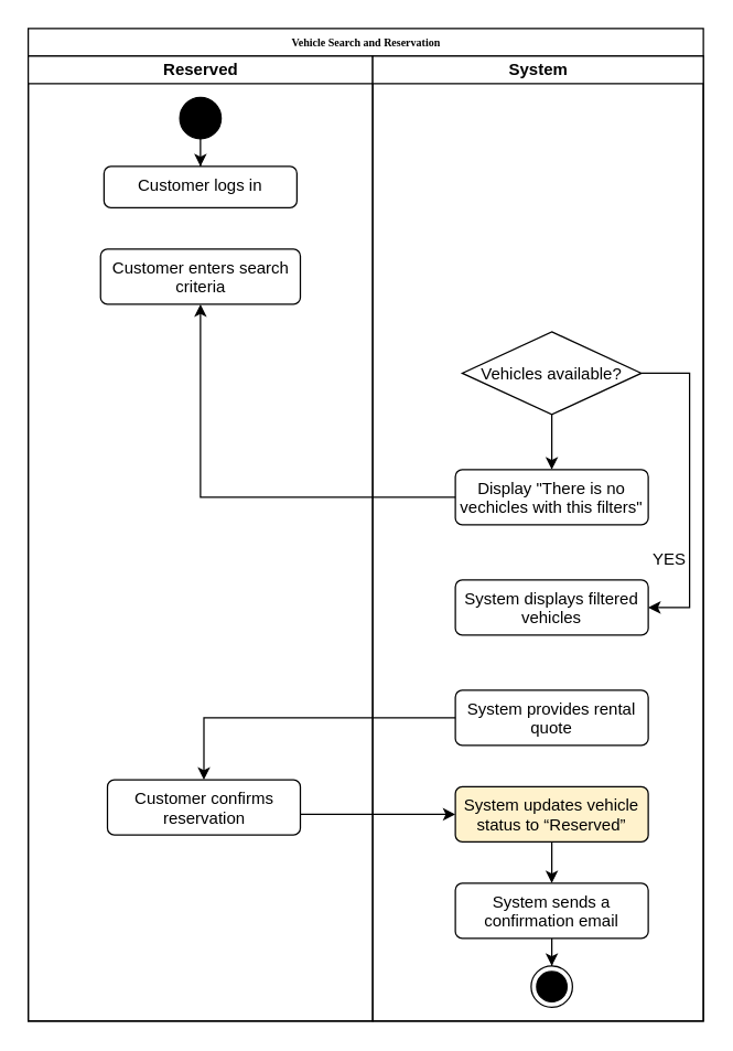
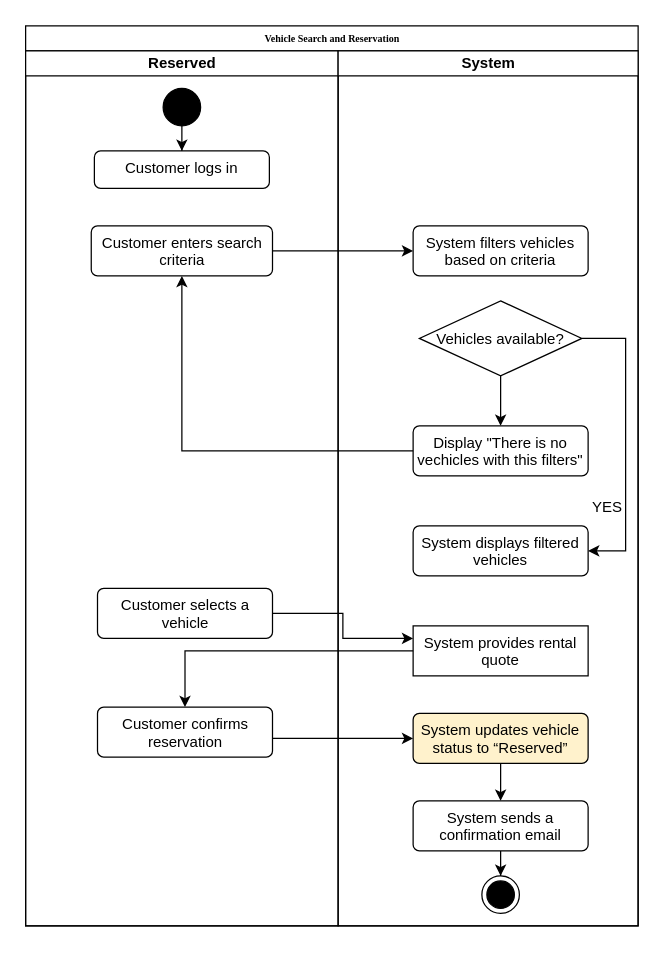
+ <mxCell id="24" value="" style="edgeStyle=orthogonalEdgeStyle;rounded=0;orthogonalLoop=1;jettySize=auto;html=1;" edge="1" parent="2" source="7" target="11"><mxGeometry relative="1" as="geometry" /></mxCell>
+ <mxCell id="11" value="System filters vehicles based on criteria" style="html=1;align=center;verticalAlign=top;rounded=1;absoluteArcSize=1;arcSize=10;dashed=0;whiteSpace=wrap;" vertex="1" parent="10"><mxGeometry x="60" y="140" width="140" height="40" as="geometry" /></mxCell>
+ <mxCell id="8" value="Customer selects a vehicle" style="html=1;align=center;verticalAlign=top;rounded=1;absoluteArcSize=1;arcSize=10;dashed=0;whiteSpace=wrap;" vertex="1" parent="3"><mxGeometry x="57.5" y="430" width="140" height="40" as="geometry" /></mxCell>
+ <mxCell id="26" style="edgeStyle=orthogonalEdgeStyle;rounded=0;orthogonalLoop=1;jettySize=auto;html=1;entryX=0;entryY=0.25;entryDx=0;entryDy=0;" edge="1" parent="2" source="8" target="13"><mxGeometry relative="1" as="geometry" /></mxCell>
- <mxCell id="13" value="System provides rental quote" style="html=1;align=center;verticalAlign=top;rounded=1;absoluteArcSize=1;arcSize=10;dashed=0;whiteSpace=wrap;" vertex="1" parent="10"><mxGeometry x="60" y="460" width="140" height="40" as="geometry" /></mxCell>
+ <mxCell id="13" value="System provides rental quote" style="html=1;align=center;verticalAlign=top;absoluteArcSize=1;arcSize=10;dashed=0;whiteSpace=wrap;rounded=0;" vertex="1" parent="10"><mxGeometry x="60" y="460" width="140" height="40" as="geometry" /></mxCell>
